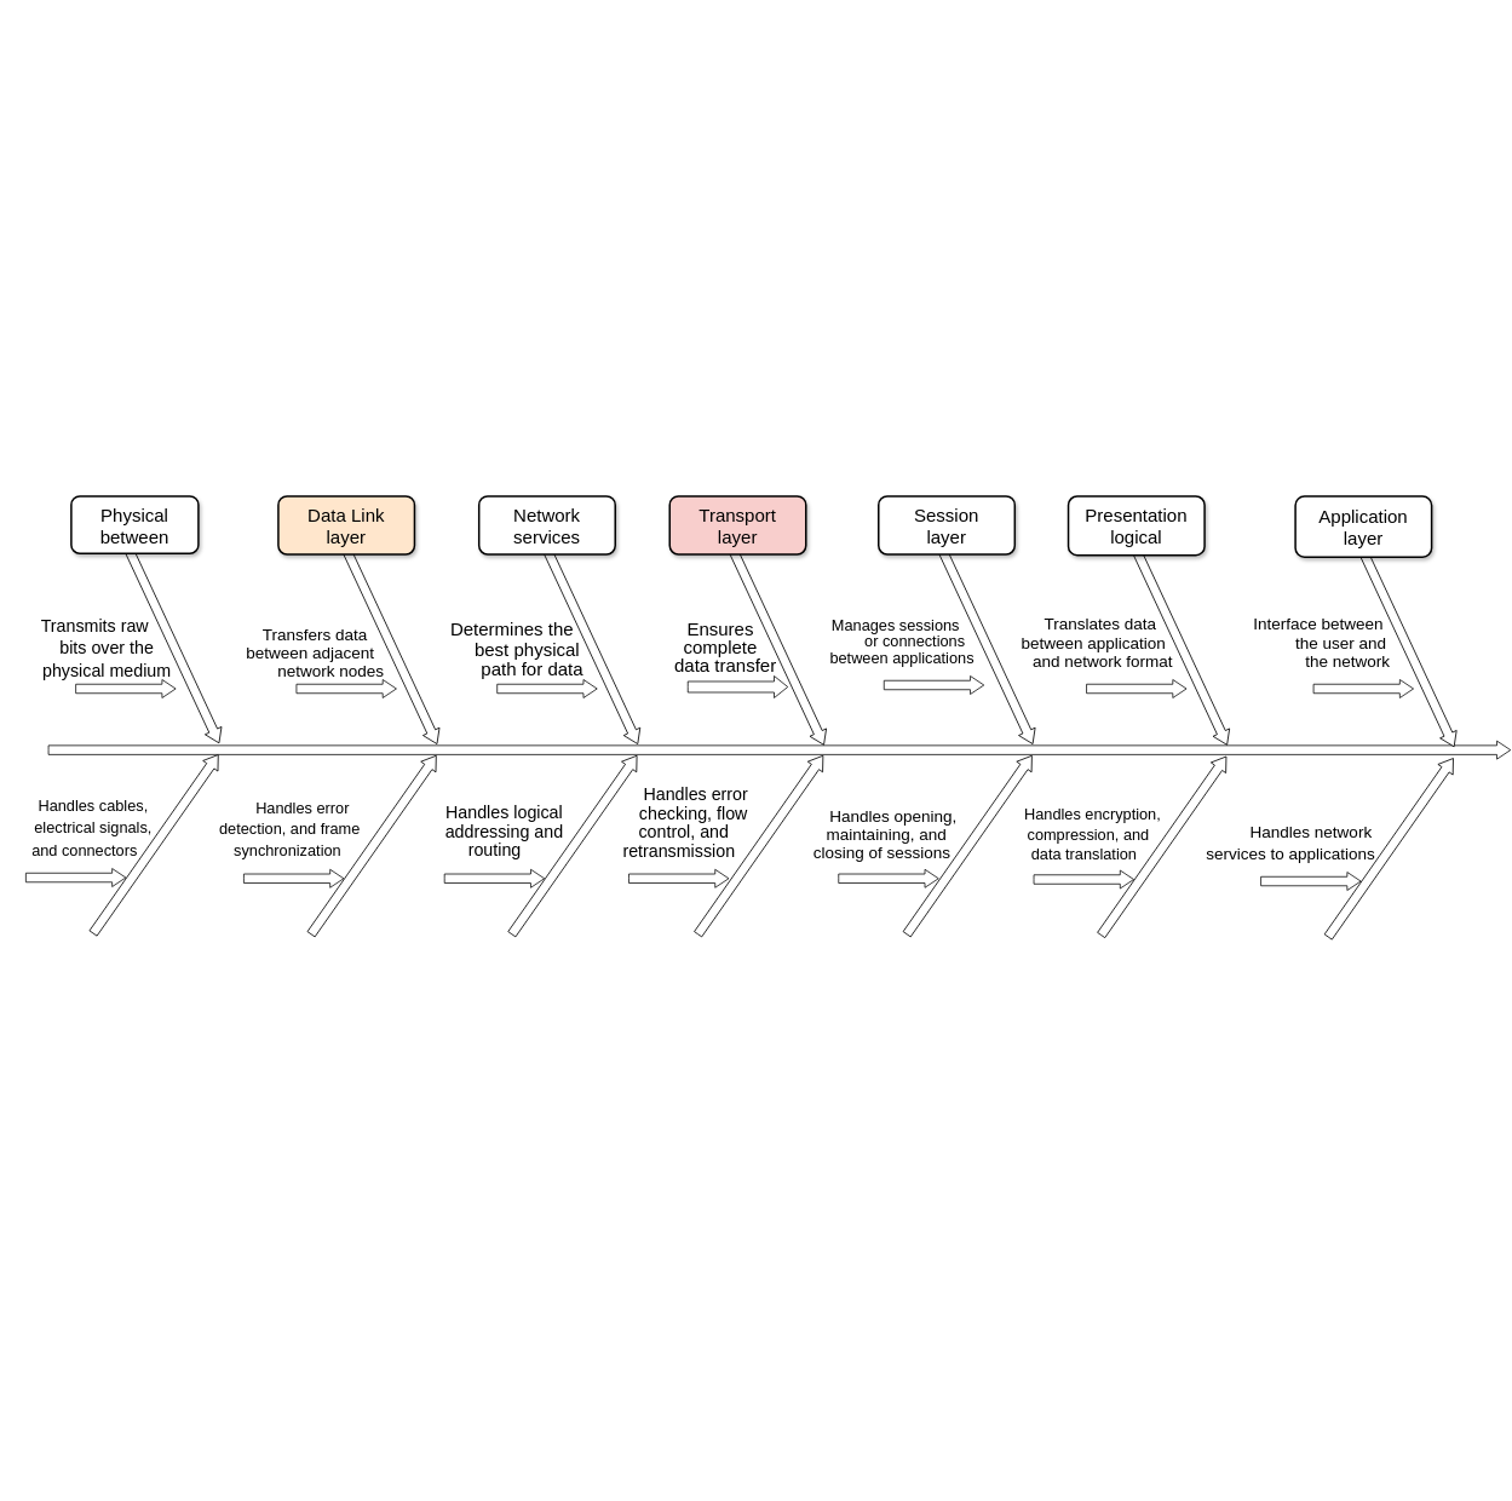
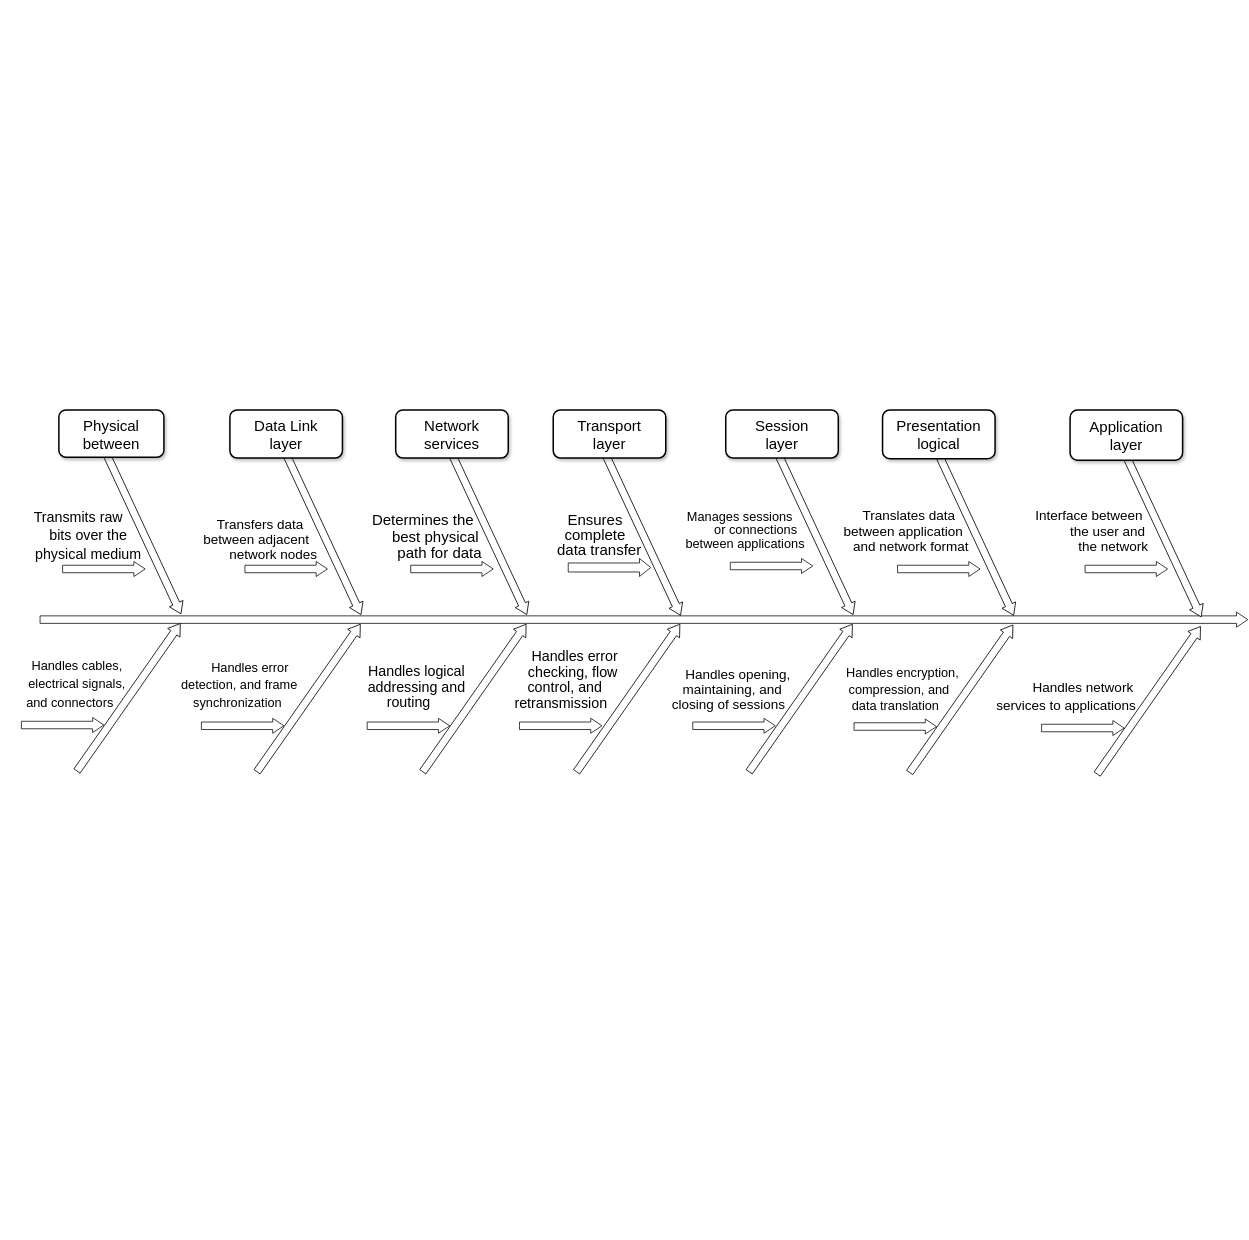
- <mxCell id="20" value="Data Link&lt;div&gt;layer&lt;/div&gt;" style="rounded=1;whiteSpace=wrap;html=1;shadow=1;strokeWidth=2;fontSize=20;fillColor=#ffe6cc;" vertex="1" parent="1"><mxGeometry x="253" y="546" width="150" height="64" as="geometry" /></mxCell>
+ <mxCell id="20" value="Data Link&lt;div&gt;layer&lt;/div&gt;" style="rounded=1;whiteSpace=wrap;html=1;shadow=1;strokeWidth=2;fontSize=20;" vertex="1" parent="1"><mxGeometry x="253" y="546" width="150" height="64" as="geometry" /></mxCell>
- <mxCell id="10" value="Transport&lt;div&gt;layer&lt;/div&gt;" style="rounded=1;whiteSpace=wrap;html=1;shadow=1;strokeWidth=2;fontSize=20;fillColor=#f8cecc;" parent="1" vertex="1"><mxGeometry x="684" y="546" width="150" height="64" as="geometry" /></mxCell>
+ <mxCell id="10" value="Transport&lt;div&gt;layer&lt;/div&gt;" style="rounded=1;whiteSpace=wrap;html=1;shadow=1;strokeWidth=2;fontSize=20;" parent="1" vertex="1"><mxGeometry x="684" y="546" width="150" height="64" as="geometry" /></mxCell>
